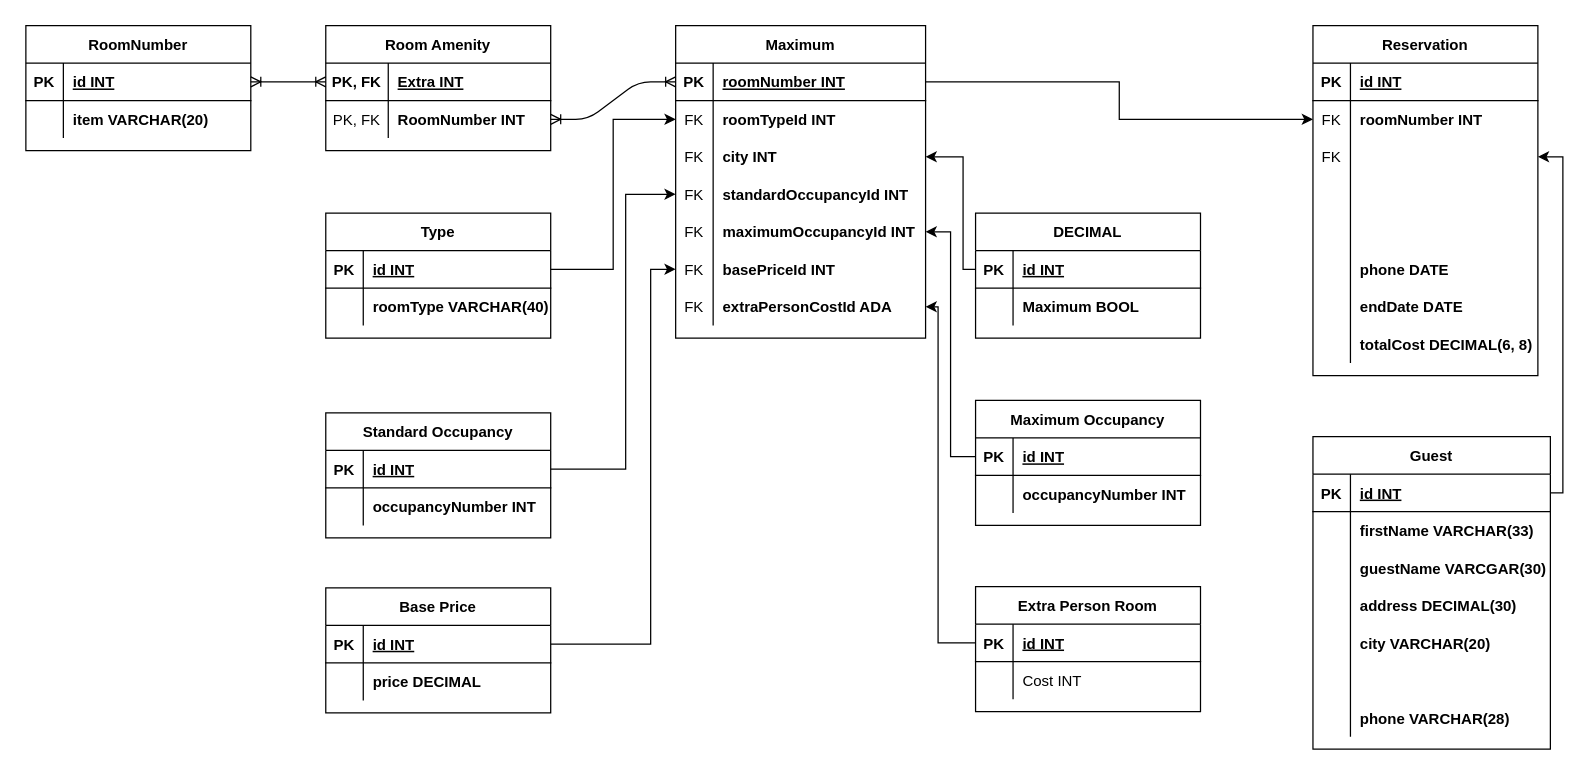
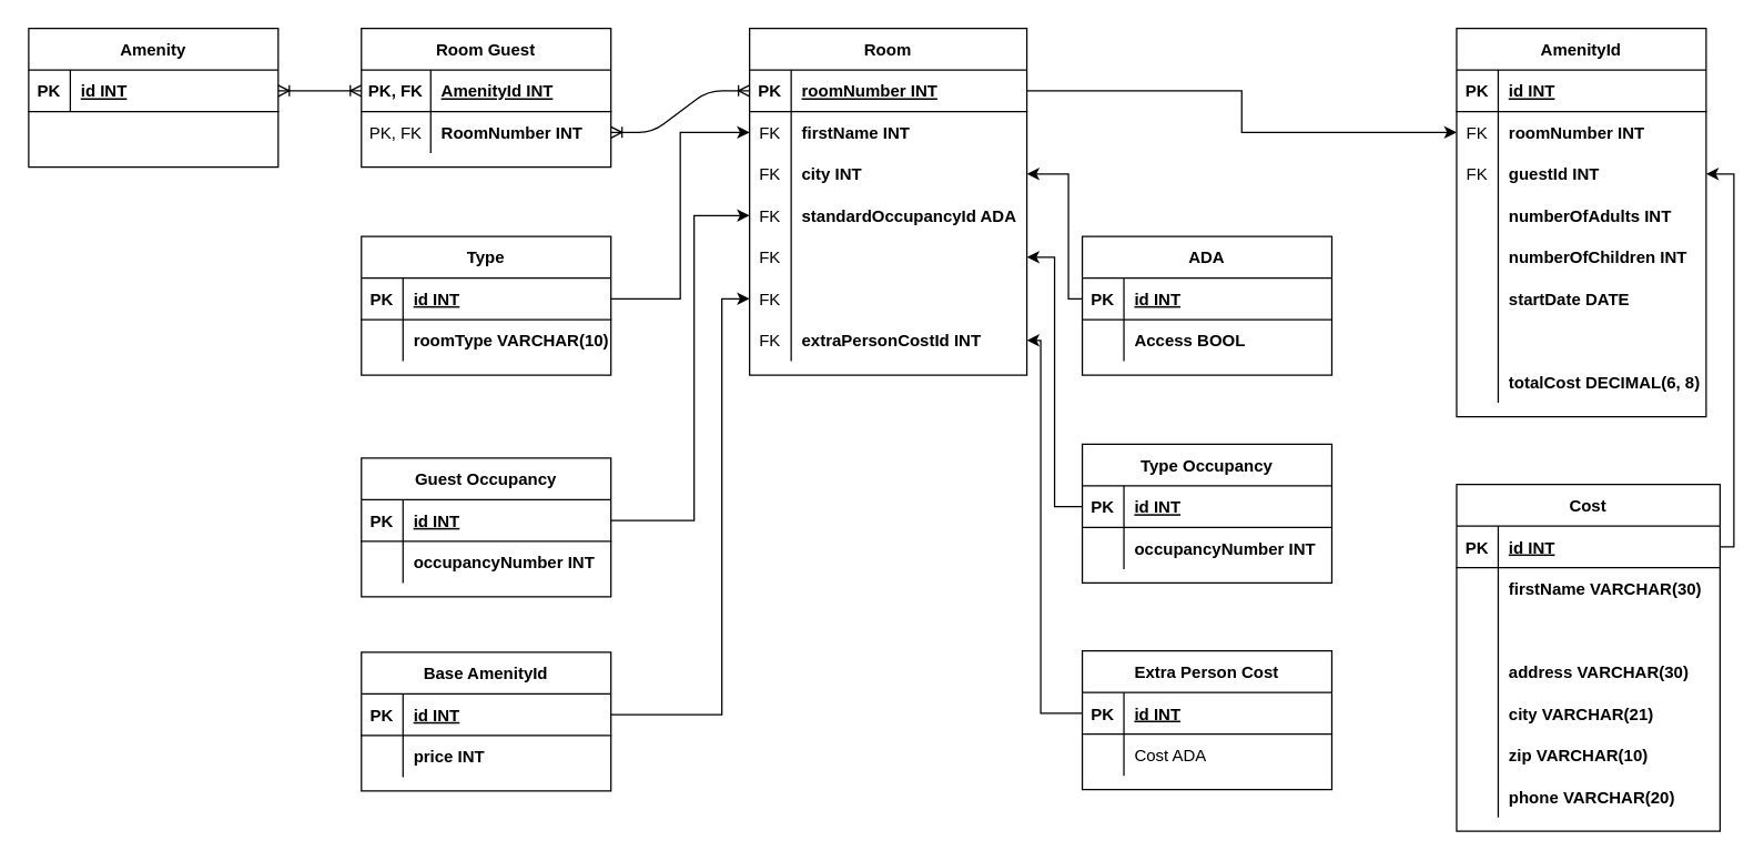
- <mxCell id="24" value="RoomNumber" style="shape=table;startSize=30;container=1;collapsible=1;childLayout=tableLayout;fixedRows=1;rowLines=0;fontStyle=1;align=center;resizeLast=1;" parent="1" vertex="1"><mxGeometry x="20" y="20" width="180" height="100" as="geometry" /></mxCell>
+ <mxCell id="24" value="Amenity" style="shape=table;startSize=30;container=1;collapsible=1;childLayout=tableLayout;fixedRows=1;rowLines=0;fontStyle=1;align=center;resizeLast=1;" parent="1" vertex="1"><mxGeometry x="20" y="20" width="180" height="100" as="geometry" /></mxCell>
- <mxCell id="95" value="Room Amenity" style="shape=table;startSize=30;container=1;collapsible=1;childLayout=tableLayout;fixedRows=1;rowLines=0;fontStyle=1;align=center;resizeLast=1;" parent="1" vertex="1"><mxGeometry x="260" y="20" width="180" height="100" as="geometry" /></mxCell>
+ <mxCell id="95" value="Room Guest" style="shape=table;startSize=30;container=1;collapsible=1;childLayout=tableLayout;fixedRows=1;rowLines=0;fontStyle=1;align=center;resizeLast=1;" parent="1" vertex="1"><mxGeometry x="260" y="20" width="180" height="100" as="geometry" /></mxCell>
- <mxCell id="73" value="Maximum" style="shape=table;startSize=30;container=1;collapsible=1;childLayout=tableLayout;fixedRows=1;rowLines=0;fontStyle=1;align=center;resizeLast=1;" parent="1" vertex="1"><mxGeometry x="540" y="20" width="200" height="250" as="geometry" /></mxCell>
+ <mxCell id="73" value="Room" style="shape=table;startSize=30;container=1;collapsible=1;childLayout=tableLayout;fixedRows=1;rowLines=0;fontStyle=1;align=center;resizeLast=1;" parent="1" vertex="1"><mxGeometry x="540" y="20" width="200" height="250" as="geometry" /></mxCell>
- <mxCell id="105" value="Reservation" style="shape=table;startSize=30;container=1;collapsible=1;childLayout=tableLayout;fixedRows=1;rowLines=0;fontStyle=1;align=center;resizeLast=1;" parent="1" vertex="1"><mxGeometry x="1050" y="20" width="180" height="280" as="geometry" /></mxCell>
+ <mxCell id="105" value="AmenityId" style="shape=table;startSize=30;container=1;collapsible=1;childLayout=tableLayout;fixedRows=1;rowLines=0;fontStyle=1;align=center;resizeLast=1;" parent="1" vertex="1"><mxGeometry x="1050" y="20" width="180" height="280" as="geometry" /></mxCell>
- <mxCell id="98" value="Extra INT" style="shape=partialRectangle;connectable=0;fillColor=none;top=0;left=0;bottom=0;right=0;align=left;spacingLeft=6;fontStyle=5;overflow=hidden;" parent="96" vertex="1"><mxGeometry x="50" width="130" height="30" as="geometry" /></mxCell>
+ <mxCell id="98" value="AmenityId INT" style="shape=partialRectangle;connectable=0;fillColor=none;top=0;left=0;bottom=0;right=0;align=left;spacingLeft=6;fontStyle=5;overflow=hidden;" parent="96" vertex="1"><mxGeometry x="50" width="130" height="30" as="geometry" /></mxCell>
- <mxCell id="30" value="item VARCHAR(20)" style="shape=partialRectangle;connectable=0;fillColor=none;top=0;left=0;bottom=0;right=0;align=left;spacingLeft=6;overflow=hidden;fontStyle=1" parent="28" vertex="1"><mxGeometry x="30" width="150" height="30" as="geometry" /></mxCell>
- <mxCell id="79" value="roomTypeId INT" style="shape=partialRectangle;connectable=0;fillColor=none;top=0;left=0;bottom=0;right=0;align=left;spacingLeft=6;overflow=hidden;fontStyle=1" parent="77" vertex="1"><mxGeometry x="30" width="170" height="30" as="geometry" /></mxCell>
+ <mxCell id="79" value="firstName INT" style="shape=partialRectangle;connectable=0;fillColor=none;top=0;left=0;bottom=0;right=0;align=left;spacingLeft=6;overflow=hidden;fontStyle=1" parent="77" vertex="1"><mxGeometry x="30" width="170" height="30" as="geometry" /></mxCell>
+ <mxCell id="114" value="guestId INT" style="shape=partialRectangle;connectable=0;fillColor=none;top=0;left=0;bottom=0;right=0;align=left;spacingLeft=6;overflow=hidden;fontStyle=1" parent="112" vertex="1"><mxGeometry x="30" width="150" height="30" as="geometry" /></mxCell>
+ <mxCell id="117" value="numberOfAdults INT" style="shape=partialRectangle;connectable=0;fillColor=none;top=0;left=0;bottom=0;right=0;align=left;spacingLeft=6;overflow=hidden;fontStyle=1" parent="115" vertex="1"><mxGeometry x="30" width="150" height="30" as="geometry" /></mxCell>
- <mxCell id="85" value="standardOccupancyId INT" style="shape=partialRectangle;connectable=0;fillColor=none;top=0;left=0;bottom=0;right=0;align=left;spacingLeft=6;overflow=hidden;fontStyle=1" parent="83" vertex="1"><mxGeometry x="30" width="170" height="30" as="geometry" /></mxCell>
+ <mxCell id="85" value="standardOccupancyId ADA" style="shape=partialRectangle;connectable=0;fillColor=none;top=0;left=0;bottom=0;right=0;align=left;spacingLeft=6;overflow=hidden;fontStyle=1" parent="83" vertex="1"><mxGeometry x="30" width="170" height="30" as="geometry" /></mxCell>
- <mxCell id="88" value="maximumOccupancyId INT" style="shape=partialRectangle;connectable=0;fillColor=none;top=0;left=0;bottom=0;right=0;align=left;spacingLeft=6;overflow=hidden;fontStyle=1" parent="86" vertex="1"><mxGeometry x="30" width="170" height="30" as="geometry" /></mxCell>
+ <mxCell id="120" value="numberOfChildren INT" style="shape=partialRectangle;connectable=0;fillColor=none;top=0;left=0;bottom=0;right=0;align=left;spacingLeft=6;overflow=hidden;fontStyle=1" parent="118" vertex="1"><mxGeometry x="30" width="150" height="30" as="geometry" /></mxCell>
- <mxCell id="45" value="DECIMAL" style="shape=table;startSize=30;container=1;collapsible=1;childLayout=tableLayout;fixedRows=1;rowLines=0;fontStyle=1;align=center;resizeLast=1;" parent="1" vertex="1"><mxGeometry x="780" y="170" width="180" height="100" as="geometry" /></mxCell>
+ <mxCell id="45" value="ADA" style="shape=table;startSize=30;container=1;collapsible=1;childLayout=tableLayout;fixedRows=1;rowLines=0;fontStyle=1;align=center;resizeLast=1;" parent="1" vertex="1"><mxGeometry x="780" y="170" width="180" height="100" as="geometry" /></mxCell>
- <mxCell id="91" value="basePriceId INT" style="shape=partialRectangle;connectable=0;fillColor=none;top=0;left=0;bottom=0;right=0;align=left;spacingLeft=6;overflow=hidden;fontStyle=1" parent="89" vertex="1"><mxGeometry x="30" width="170" height="30" as="geometry" /></mxCell>
- <mxCell id="123" value="phone DATE" style="shape=partialRectangle;connectable=0;fillColor=none;top=0;left=0;bottom=0;right=0;align=left;spacingLeft=6;overflow=hidden;fontStyle=1" parent="121" vertex="1"><mxGeometry x="30" width="150" height="30" as="geometry" /></mxCell>
+ <mxCell id="123" value="startDate DATE" style="shape=partialRectangle;connectable=0;fillColor=none;top=0;left=0;bottom=0;right=0;align=left;spacingLeft=6;overflow=hidden;fontStyle=1" parent="121" vertex="1"><mxGeometry x="30" width="150" height="30" as="geometry" /></mxCell>
- <mxCell id="126" value="endDate DATE" style="shape=partialRectangle;connectable=0;fillColor=none;top=0;left=0;bottom=0;right=0;align=left;spacingLeft=6;overflow=hidden;fontStyle=1" parent="124" vertex="1"><mxGeometry x="30" width="150" height="30" as="geometry" /></mxCell>
- <mxCell id="72" value="roomType VARCHAR(40)" style="shape=partialRectangle;connectable=0;fillColor=none;top=0;left=0;bottom=0;right=0;align=left;spacingLeft=6;overflow=hidden;fontStyle=1" parent="70" vertex="1"><mxGeometry x="30" width="150" height="30" as="geometry" /></mxCell>
+ <mxCell id="72" value="roomType VARCHAR(10)" style="shape=partialRectangle;connectable=0;fillColor=none;top=0;left=0;bottom=0;right=0;align=left;spacingLeft=6;overflow=hidden;fontStyle=1" parent="70" vertex="1"><mxGeometry x="30" width="150" height="30" as="geometry" /></mxCell>
- <mxCell id="94" value="extraPersonCostId ADA" style="shape=partialRectangle;connectable=0;fillColor=none;top=0;left=0;bottom=0;right=0;align=left;spacingLeft=6;overflow=hidden;fontStyle=1" parent="92" vertex="1"><mxGeometry x="30" width="170" height="30" as="geometry" /></mxCell>
+ <mxCell id="94" value="extraPersonCostId INT" style="shape=partialRectangle;connectable=0;fillColor=none;top=0;left=0;bottom=0;right=0;align=left;spacingLeft=6;overflow=hidden;fontStyle=1" parent="92" vertex="1"><mxGeometry x="30" width="170" height="30" as="geometry" /></mxCell>
- <mxCell id="51" value="Maximum BOOL" style="shape=partialRectangle;connectable=0;fillColor=none;top=0;left=0;bottom=0;right=0;align=left;spacingLeft=6;overflow=hidden;fontStyle=1" parent="49" vertex="1"><mxGeometry x="30" width="150" height="30" as="geometry" /></mxCell>
+ <mxCell id="51" value="Access BOOL" style="shape=partialRectangle;connectable=0;fillColor=none;top=0;left=0;bottom=0;right=0;align=left;spacingLeft=6;overflow=hidden;fontStyle=1" parent="49" vertex="1"><mxGeometry x="30" width="150" height="30" as="geometry" /></mxCell>
- <mxCell id="59" value="Maximum Occupancy" style="shape=table;startSize=30;container=1;collapsible=1;childLayout=tableLayout;fixedRows=1;rowLines=0;fontStyle=1;align=center;resizeLast=1;" parent="1" vertex="1"><mxGeometry x="780" y="320" width="180" height="100" as="geometry" /></mxCell>
+ <mxCell id="59" value="Type Occupancy" style="shape=table;startSize=30;container=1;collapsible=1;childLayout=tableLayout;fixedRows=1;rowLines=0;fontStyle=1;align=center;resizeLast=1;" parent="1" vertex="1"><mxGeometry x="780" y="320" width="180" height="100" as="geometry" /></mxCell>
- <mxCell id="38" value="Standard Occupancy" style="shape=table;startSize=30;container=1;collapsible=1;childLayout=tableLayout;fixedRows=1;rowLines=0;fontStyle=1;align=center;resizeLast=1;" parent="1" vertex="1"><mxGeometry x="260" y="330" width="180" height="100" as="geometry" /></mxCell>
+ <mxCell id="38" value="Guest Occupancy" style="shape=table;startSize=30;container=1;collapsible=1;childLayout=tableLayout;fixedRows=1;rowLines=0;fontStyle=1;align=center;resizeLast=1;" parent="1" vertex="1"><mxGeometry x="260" y="330" width="180" height="100" as="geometry" /></mxCell>
- <mxCell id="2" value="Guest" style="shape=table;startSize=30;container=1;collapsible=1;childLayout=tableLayout;fixedRows=1;rowLines=0;fontStyle=1;align=center;resizeLast=1;" parent="1" vertex="1"><mxGeometry x="1050" y="349" width="190" height="250" as="geometry" /></mxCell>
+ <mxCell id="2" value="Cost" style="shape=table;startSize=30;container=1;collapsible=1;childLayout=tableLayout;fixedRows=1;rowLines=0;fontStyle=1;align=center;resizeLast=1;" parent="1" vertex="1"><mxGeometry x="1050" y="349" width="190" height="250" as="geometry" /></mxCell>
- <mxCell id="8" value="firstName VARCHAR(33)" style="shape=partialRectangle;connectable=0;fillColor=none;top=0;left=0;bottom=0;right=0;align=left;spacingLeft=6;overflow=hidden;fontStyle=1" parent="6" vertex="1"><mxGeometry x="30" width="160" height="30" as="geometry" /></mxCell>
+ <mxCell id="8" value="firstName VARCHAR(30)" style="shape=partialRectangle;connectable=0;fillColor=none;top=0;left=0;bottom=0;right=0;align=left;spacingLeft=6;overflow=hidden;fontStyle=1" parent="6" vertex="1"><mxGeometry x="30" width="160" height="30" as="geometry" /></mxCell>
- <mxCell id="11" value="guestName VARCGAR(30)" style="shape=partialRectangle;connectable=0;fillColor=none;top=0;left=0;bottom=0;right=0;align=left;spacingLeft=6;overflow=hidden;fontStyle=1" parent="9" vertex="1"><mxGeometry x="30" width="160" height="30" as="geometry" /></mxCell>
- <mxCell id="52" value="Extra Person Room" style="shape=table;startSize=30;container=1;collapsible=1;childLayout=tableLayout;fixedRows=1;rowLines=0;fontStyle=1;align=center;resizeLast=1;" parent="1" vertex="1"><mxGeometry x="780" y="469" width="180" height="100" as="geometry" /></mxCell>
+ <mxCell id="52" value="Extra Person Cost" style="shape=table;startSize=30;container=1;collapsible=1;childLayout=tableLayout;fixedRows=1;rowLines=0;fontStyle=1;align=center;resizeLast=1;" parent="1" vertex="1"><mxGeometry x="780" y="469" width="180" height="100" as="geometry" /></mxCell>
- <mxCell id="14" value="address DECIMAL(30)" style="shape=partialRectangle;connectable=0;fillColor=none;top=0;left=0;bottom=0;right=0;align=left;spacingLeft=6;overflow=hidden;fontStyle=1" parent="12" vertex="1"><mxGeometry x="30" width="160" height="30" as="geometry" /></mxCell>
+ <mxCell id="14" value="address VARCHAR(30)" style="shape=partialRectangle;connectable=0;fillColor=none;top=0;left=0;bottom=0;right=0;align=left;spacingLeft=6;overflow=hidden;fontStyle=1" parent="12" vertex="1"><mxGeometry x="30" width="160" height="30" as="geometry" /></mxCell>
- <mxCell id="31" value="Base Price" style="shape=table;startSize=30;container=1;collapsible=1;childLayout=tableLayout;fixedRows=1;rowLines=0;fontStyle=1;align=center;resizeLast=1;" parent="1" vertex="1"><mxGeometry x="260" y="470" width="180" height="100" as="geometry" /></mxCell>
+ <mxCell id="31" value="Base AmenityId" style="shape=table;startSize=30;container=1;collapsible=1;childLayout=tableLayout;fixedRows=1;rowLines=0;fontStyle=1;align=center;resizeLast=1;" parent="1" vertex="1"><mxGeometry x="260" y="470" width="180" height="100" as="geometry" /></mxCell>
- <mxCell id="17" value="city VARCHAR(20)" style="shape=partialRectangle;connectable=0;fillColor=none;top=0;left=0;bottom=0;right=0;align=left;spacingLeft=6;overflow=hidden;fontStyle=1" parent="15" vertex="1"><mxGeometry x="30" width="160" height="30" as="geometry" /></mxCell>
+ <mxCell id="17" value="city VARCHAR(21)" style="shape=partialRectangle;connectable=0;fillColor=none;top=0;left=0;bottom=0;right=0;align=left;spacingLeft=6;overflow=hidden;fontStyle=1" parent="15" vertex="1"><mxGeometry x="30" width="160" height="30" as="geometry" /></mxCell>
- <mxCell id="58" value="Cost INT" style="shape=partialRectangle;connectable=0;fillColor=none;top=0;left=0;bottom=0;right=0;align=left;spacingLeft=6;overflow=hidden;" parent="56" vertex="1"><mxGeometry x="30" width="150" height="30" as="geometry" /></mxCell>
+ <mxCell id="58" value="Cost ADA" style="shape=partialRectangle;connectable=0;fillColor=none;top=0;left=0;bottom=0;right=0;align=left;spacingLeft=6;overflow=hidden;" parent="56" vertex="1"><mxGeometry x="30" width="150" height="30" as="geometry" /></mxCell>
+ <mxCell id="20" value="zip VARCHAR(10)" style="shape=partialRectangle;connectable=0;fillColor=none;top=0;left=0;bottom=0;right=0;align=left;spacingLeft=6;overflow=hidden;fontStyle=1" parent="18" vertex="1"><mxGeometry x="30" width="160" height="30" as="geometry" /></mxCell>
- <mxCell id="37" value="price DECIMAL" style="shape=partialRectangle;connectable=0;fillColor=none;top=0;left=0;bottom=0;right=0;align=left;spacingLeft=6;overflow=hidden;fontStyle=1" parent="35" vertex="1"><mxGeometry x="30" width="150" height="30" as="geometry" /></mxCell>
+ <mxCell id="37" value="price INT" style="shape=partialRectangle;connectable=0;fillColor=none;top=0;left=0;bottom=0;right=0;align=left;spacingLeft=6;overflow=hidden;fontStyle=1" parent="35" vertex="1"><mxGeometry x="30" width="150" height="30" as="geometry" /></mxCell>
- <mxCell id="23" value="phone VARCHAR(28)" style="shape=partialRectangle;connectable=0;fillColor=none;top=0;left=0;bottom=0;right=0;align=left;spacingLeft=6;overflow=hidden;fontStyle=1" parent="21" vertex="1"><mxGeometry x="30" width="160" height="30" as="geometry" /></mxCell>
+ <mxCell id="23" value="phone VARCHAR(20)" style="shape=partialRectangle;connectable=0;fillColor=none;top=0;left=0;bottom=0;right=0;align=left;spacingLeft=6;overflow=hidden;fontStyle=1" parent="21" vertex="1"><mxGeometry x="30" width="160" height="30" as="geometry" /></mxCell>
